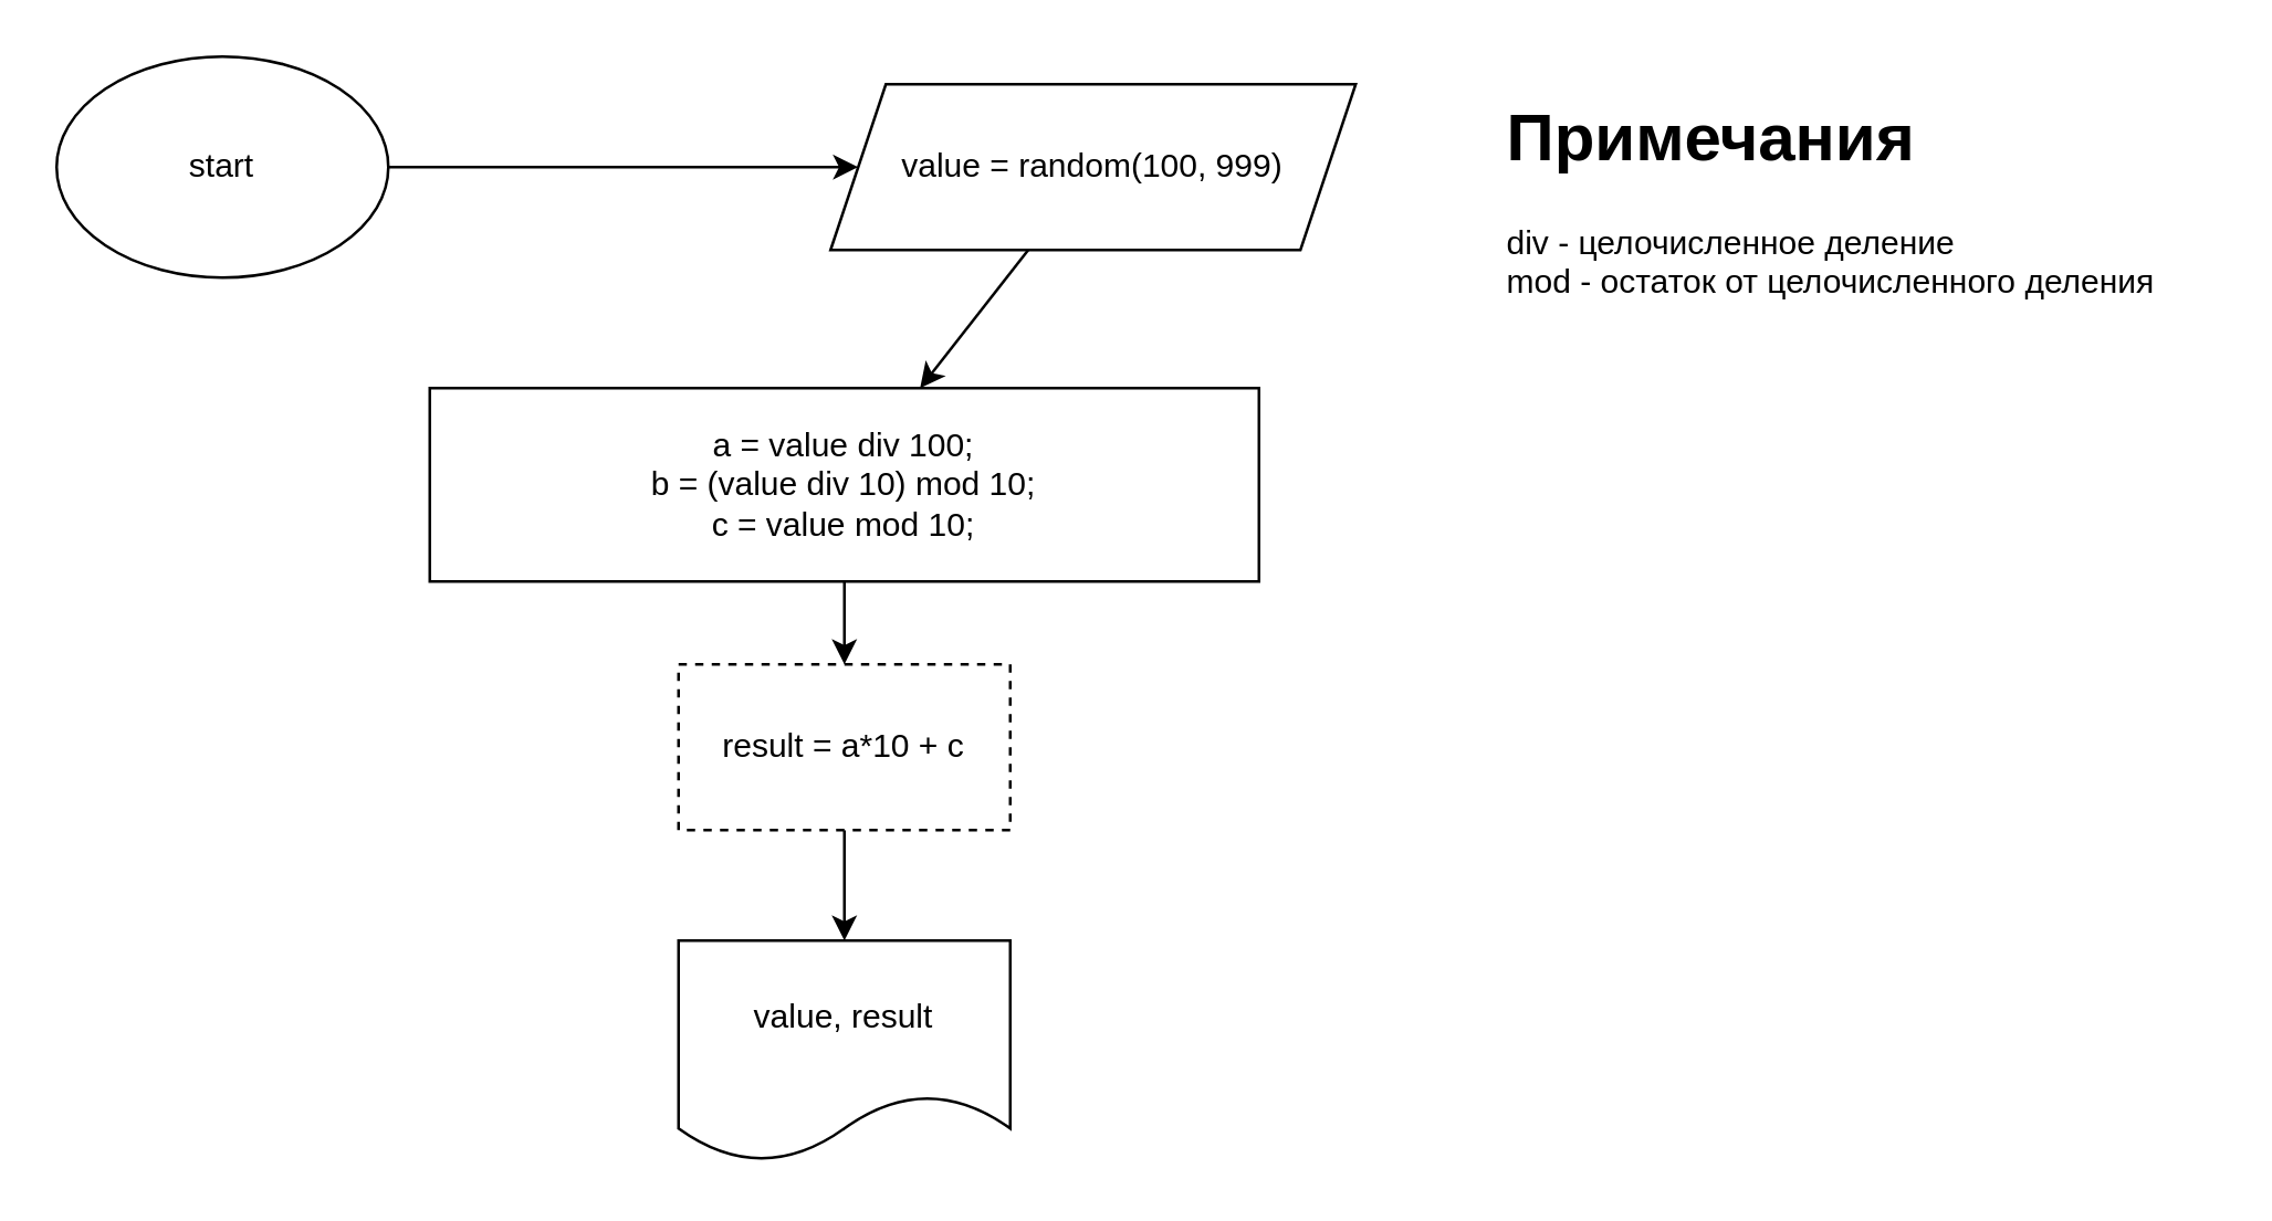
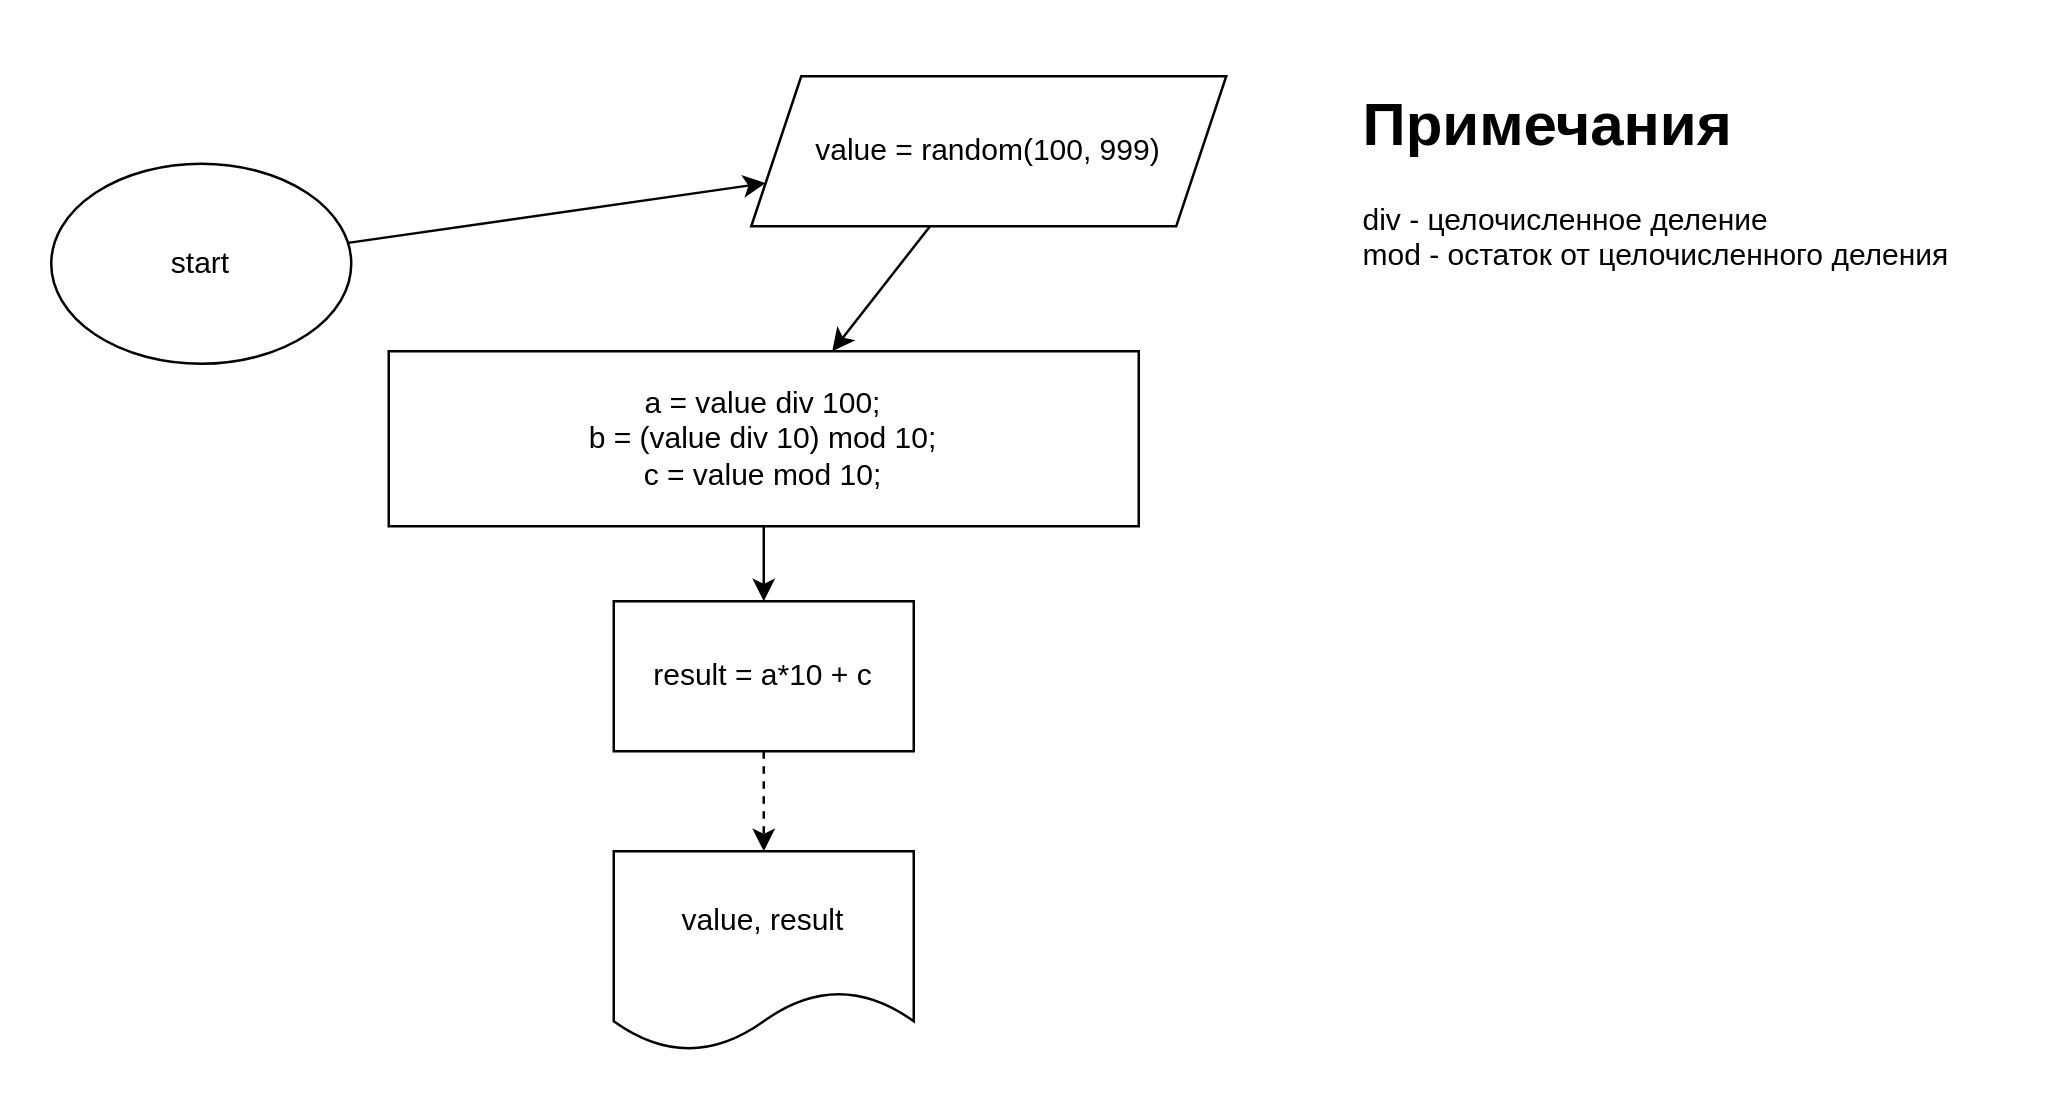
- <mxCell id="3" value="start" style="ellipse;whiteSpace=wrap;html=1;" vertex="1" parent="1"><mxGeometry x="20" y="20" width="120" height="80" as="geometry" /></mxCell>
+ <mxCell id="3" value="start" style="ellipse;whiteSpace=wrap;html=1;" vertex="1" parent="1"><mxGeometry x="20" y="65" width="120" height="80" as="geometry" /></mxCell>
- <mxCell id="10" value="result = a*10 + c" style="rounded=0;whiteSpace=wrap;html=1;dashed=1;" vertex="1" parent="1"><mxGeometry x="245" y="240" width="120" height="60" as="geometry" /></mxCell>
+ <mxCell id="10" value="result = a*10 + c" style="rounded=0;whiteSpace=wrap;html=1;" vertex="1" parent="1"><mxGeometry x="245" y="240" width="120" height="60" as="geometry" /></mxCell>
- <mxCell id="9" style="edgeStyle=none;html=1;" edge="1" parent="1" source="10" target="11"><mxGeometry relative="1" as="geometry" /></mxCell>
+ <mxCell id="9" style="edgeStyle=none;html=1;dashed=1;" edge="1" parent="1" source="10" target="11"><mxGeometry relative="1" as="geometry" /></mxCell>
